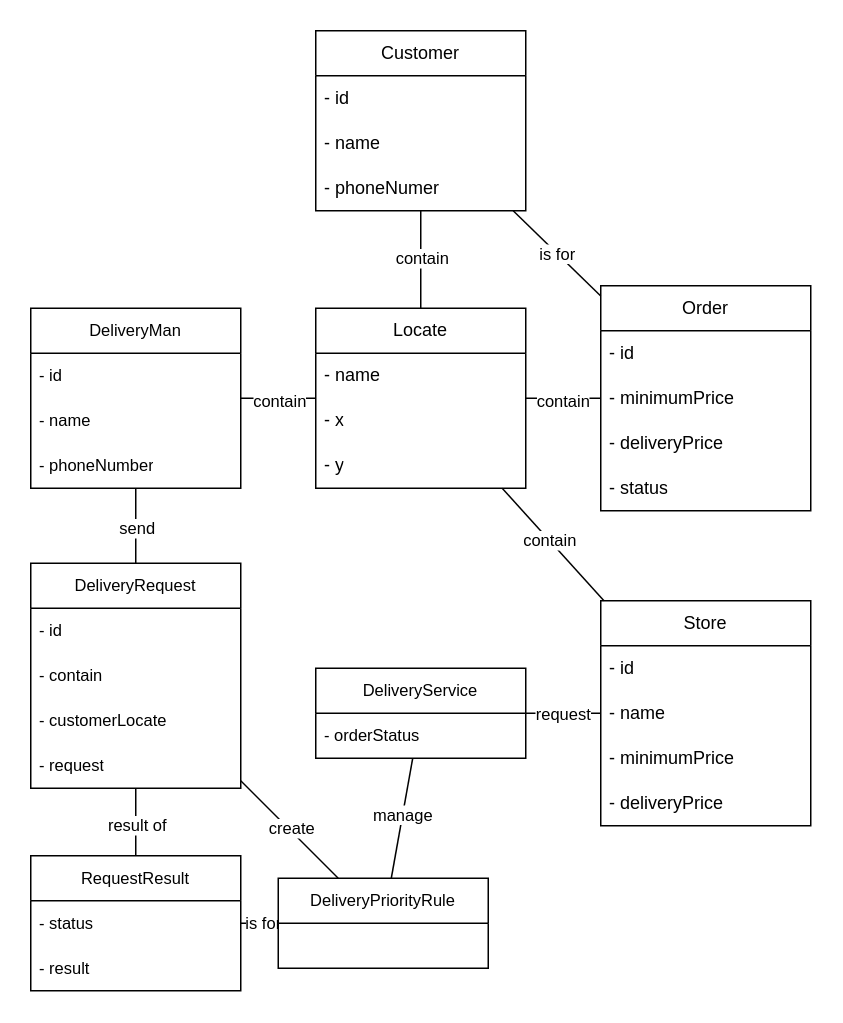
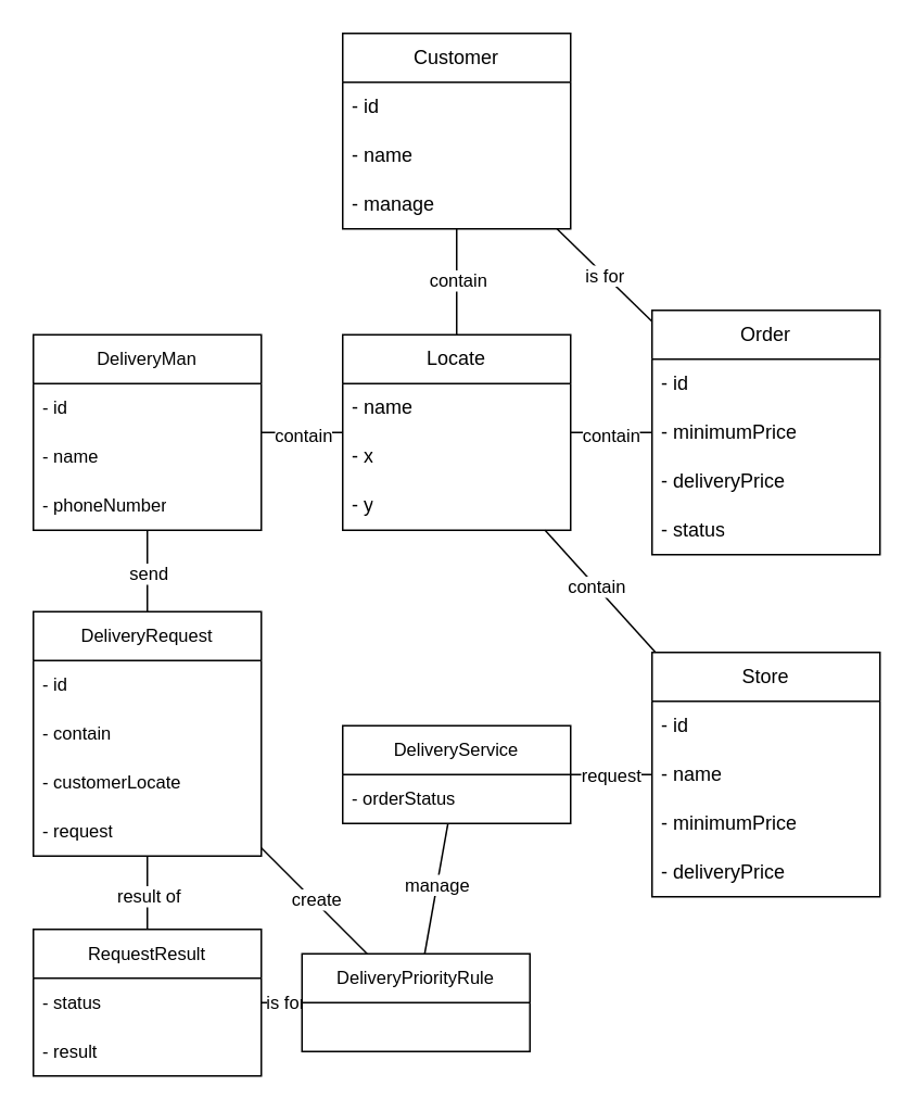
- <mxCell id="19" value="- phoneNumer" style="text;strokeColor=none;fillColor=none;align=left;verticalAlign=middle;spacingLeft=4;spacingRight=4;overflow=hidden;points=[[0,0.5],[1,0.5]];portConstraint=eastwest;rotatable=0;whiteSpace=wrap;html=1;" vertex="1" parent="16"><mxGeometry y="90" width="140" height="30" as="geometry" /></mxCell>
+ <mxCell id="19" value="- manage" style="text;strokeColor=none;fillColor=none;align=left;verticalAlign=middle;spacingLeft=4;spacingRight=4;overflow=hidden;points=[[0,0.5],[1,0.5]];portConstraint=eastwest;rotatable=0;whiteSpace=wrap;html=1;" vertex="1" parent="16"><mxGeometry y="90" width="140" height="30" as="geometry" /></mxCell>
